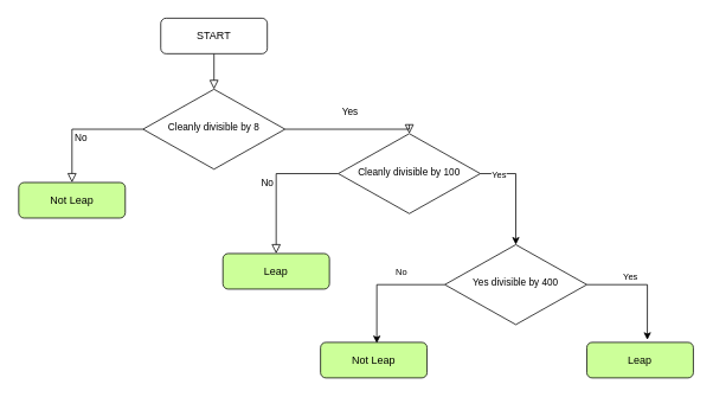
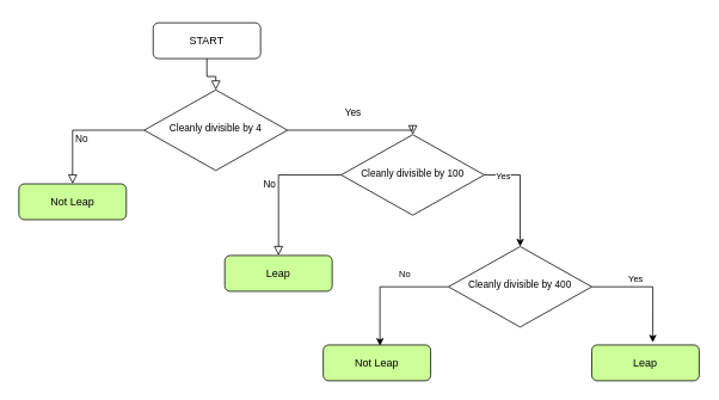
- <mxCell id="3" value="START" style="rounded=1;whiteSpace=wrap;html=1;fontSize=12;glass=0;strokeWidth=1;shadow=0;" parent="1" vertex="1"><mxGeometry x="180" y="20" width="120" height="40" as="geometry" /></mxCell>
+ <mxCell id="3" value="START" style="rounded=1;whiteSpace=wrap;html=1;fontSize=12;glass=0;strokeWidth=1;shadow=0;" parent="1" vertex="1"><mxGeometry x="170" y="25" width="120" height="40" as="geometry" /></mxCell>
- <mxCell id="6" value="&lt;span style=&quot;font-size: 11px;&quot;&gt;Cleanly divisible by 8&lt;/span&gt;" style="rhombus;whiteSpace=wrap;html=1;shadow=0;fontFamily=Helvetica;fontSize=12;align=center;strokeWidth=1;spacing=6;spacingTop=-4;" parent="1" vertex="1"><mxGeometry x="160" y="100" width="160" height="90" as="geometry" /></mxCell>
+ <mxCell id="6" value="&lt;span style=&quot;font-size: 11px;&quot;&gt;Cleanly divisible by 4&lt;/span&gt;" style="rhombus;whiteSpace=wrap;html=1;shadow=0;fontFamily=Helvetica;fontSize=12;align=center;strokeWidth=1;spacing=6;spacingTop=-4;" parent="1" vertex="1"><mxGeometry x="160" y="100" width="160" height="90" as="geometry" /></mxCell>
- <mxCell id="17" value="&lt;span style=&quot;font-size: 11px;&quot;&gt;Yes divisible&amp;nbsp;by 400&lt;/span&gt;" style="rhombus;whiteSpace=wrap;html=1;shadow=0;fontFamily=Helvetica;fontSize=12;align=center;strokeWidth=1;spacing=6;spacingTop=-4;" vertex="1" parent="1"><mxGeometry x="500" y="275" width="160" height="90" as="geometry" /></mxCell>
+ <mxCell id="17" value="&lt;span style=&quot;font-size: 11px;&quot;&gt;Cleanly divisible&amp;nbsp;by 400&lt;/span&gt;" style="rhombus;whiteSpace=wrap;html=1;shadow=0;fontFamily=Helvetica;fontSize=12;align=center;strokeWidth=1;spacing=6;spacingTop=-4;" vertex="1" parent="1"><mxGeometry x="500" y="275" width="160" height="90" as="geometry" /></mxCell>
